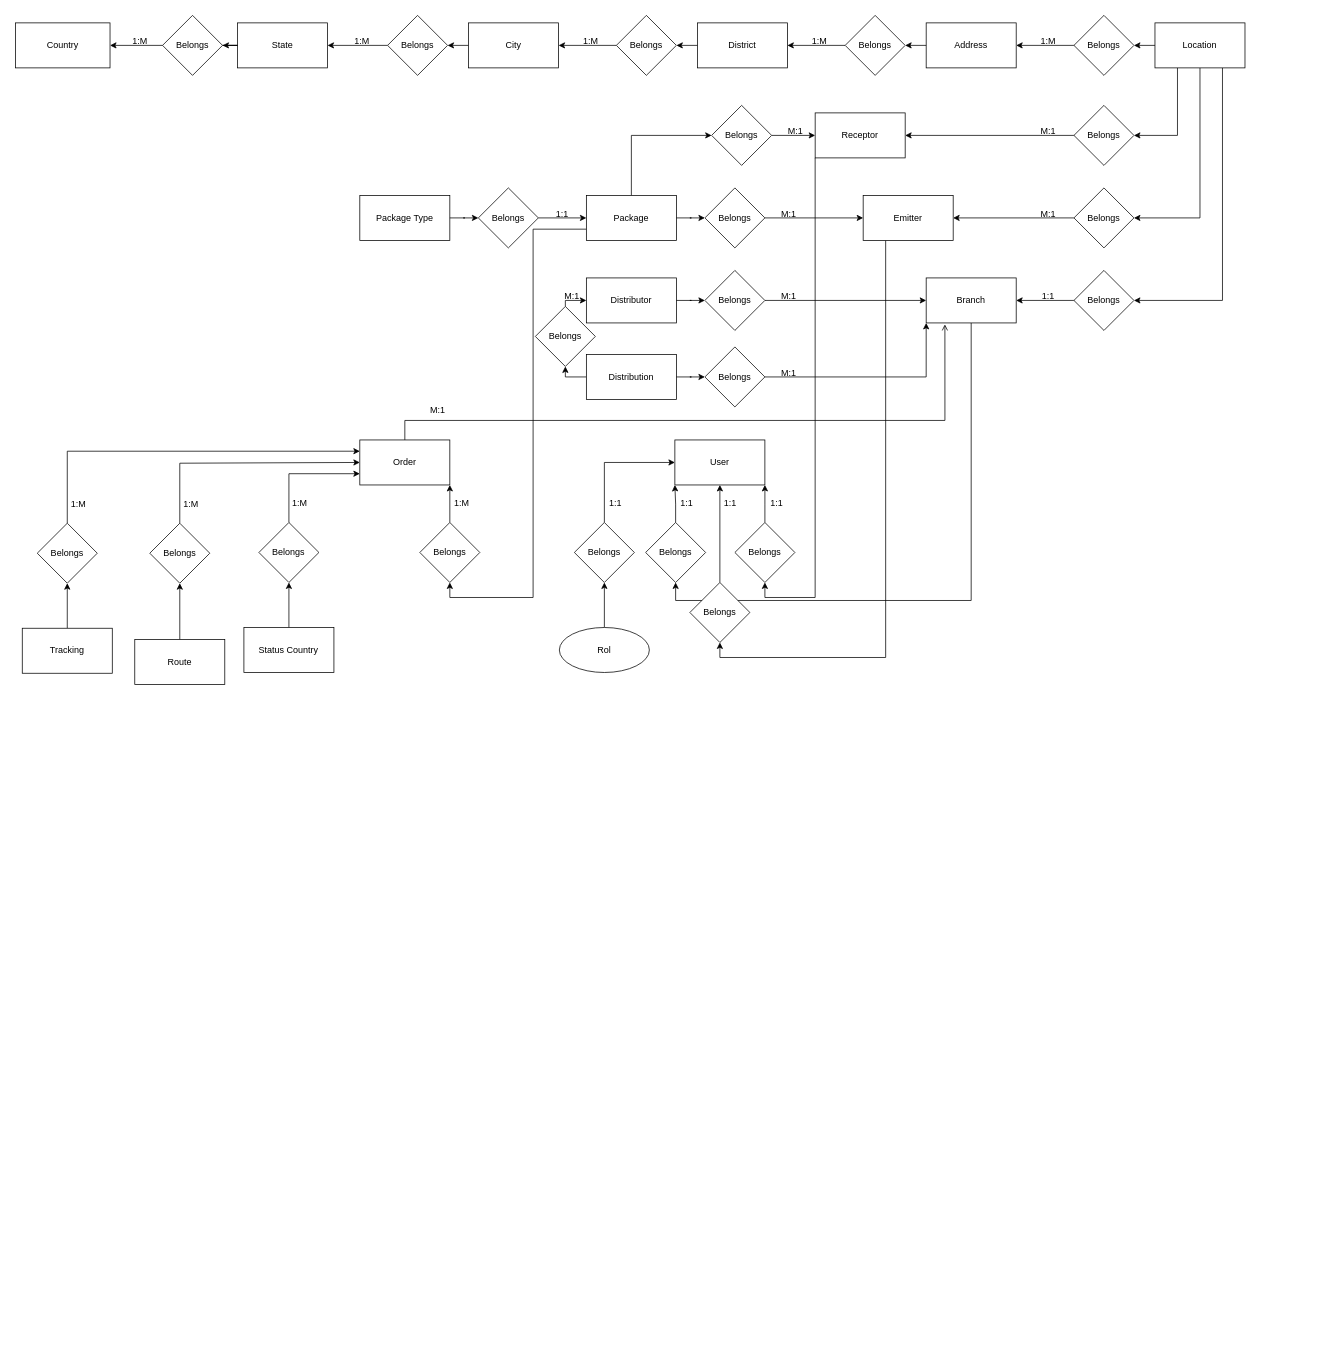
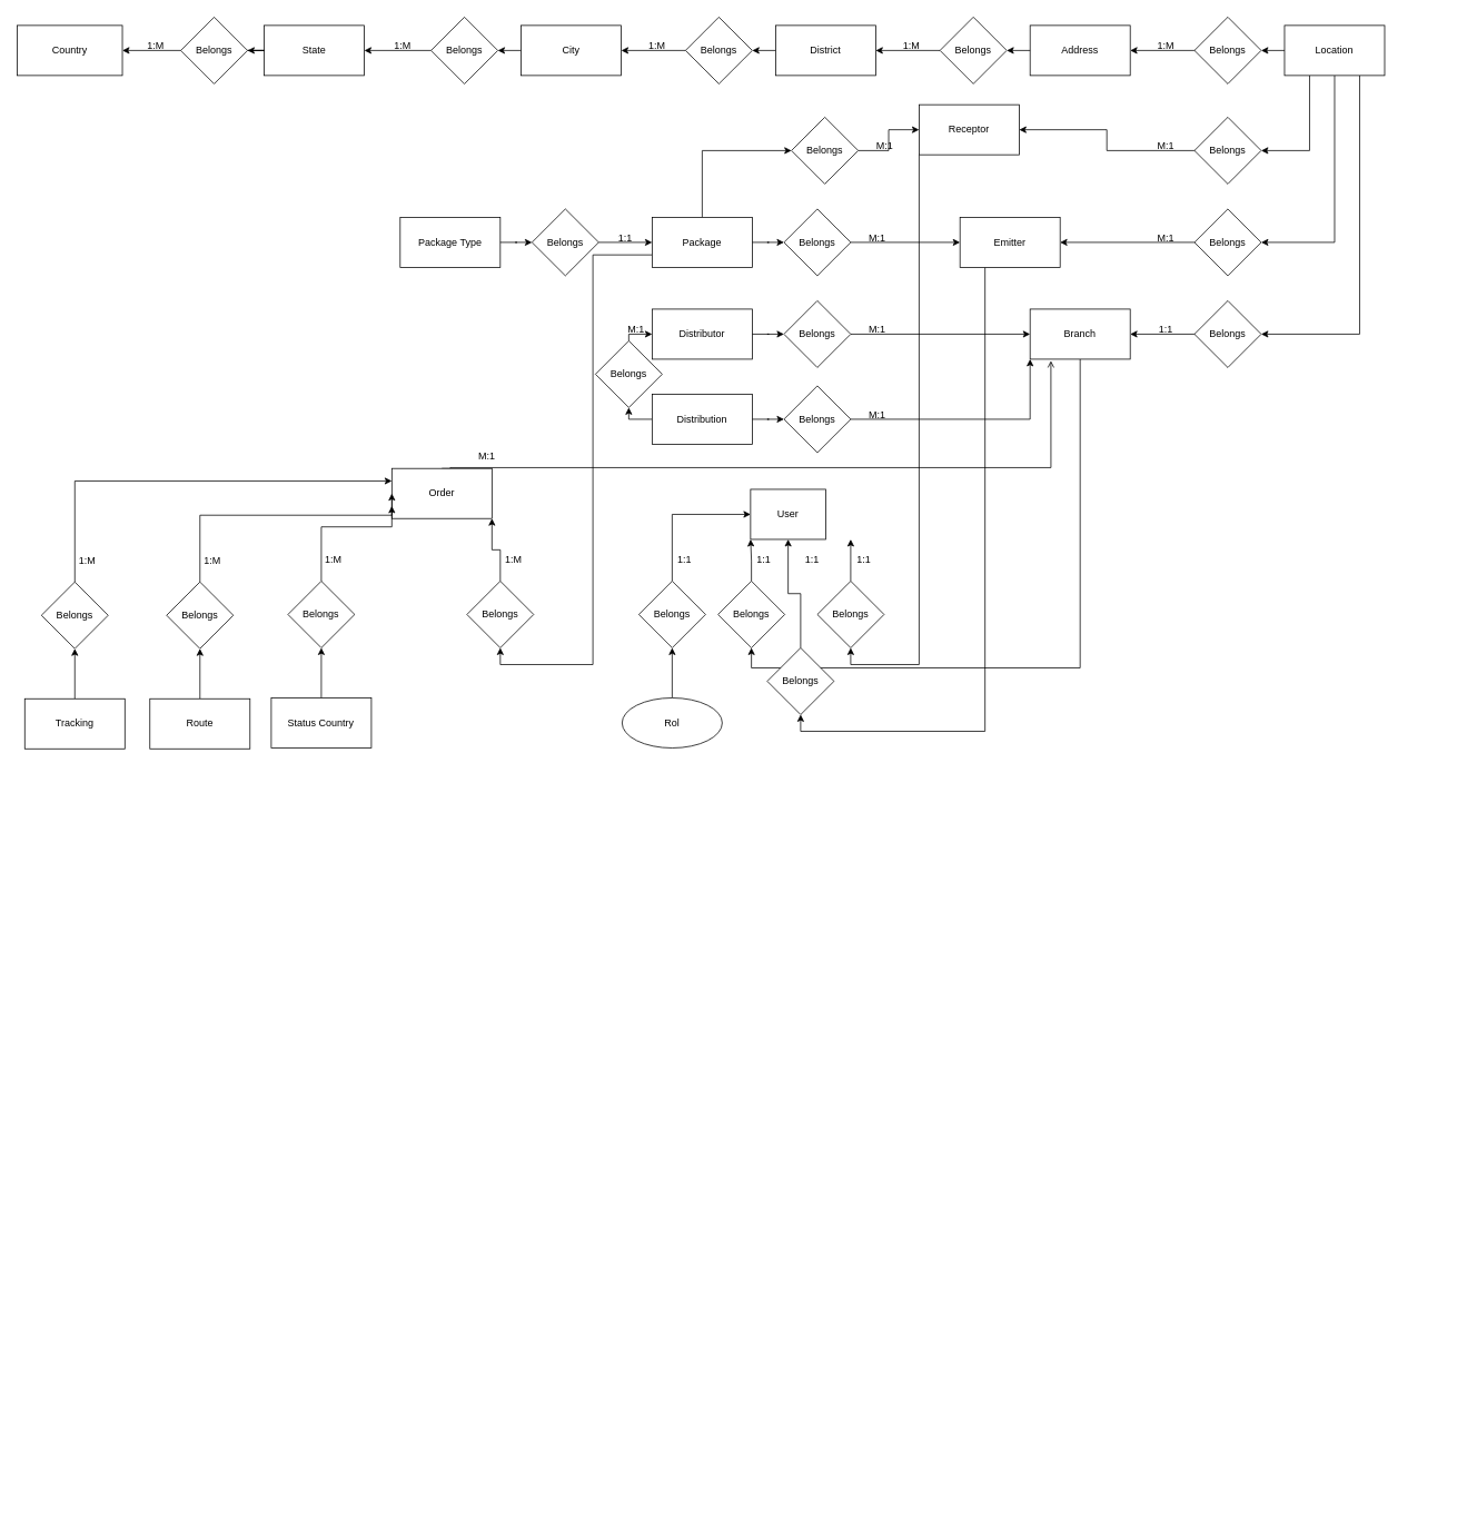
- <mxCell id="33" value="Receptor" style="rounded=0;whiteSpace=wrap;html=1;" vertex="1" parent="2"><mxGeometry x="697" y="110" width="120" height="60" as="geometry" /></mxCell>
+ <mxCell id="33" value="Receptor" style="rounded=0;whiteSpace=wrap;html=1;" vertex="1" parent="2"><mxGeometry x="712" y="85" width="120" height="60" as="geometry" /></mxCell>
- <mxCell id="78" value="Order" style="rounded=0;whiteSpace=wrap;html=1;" vertex="1" parent="2"><mxGeometry x="90" y="546" width="120" height="60" as="geometry" /></mxCell>
+ <mxCell id="78" value="Order" style="rounded=0;whiteSpace=wrap;html=1;" vertex="1" parent="2"><mxGeometry x="80" y="521" width="120" height="60" as="geometry" /></mxCell>
- <mxCell id="47" value="User" style="rounded=0;whiteSpace=wrap;html=1;" vertex="1" parent="2"><mxGeometry x="510" y="546" width="120" height="60" as="geometry" /></mxCell>
+ <mxCell id="47" value="User" style="rounded=0;whiteSpace=wrap;html=1;" vertex="1" parent="2"><mxGeometry x="510" y="546" width="90" height="60" as="geometry" /></mxCell>
- <mxCell id="106" value="Route" style="rounded=0;whiteSpace=wrap;html=1;" vertex="1" parent="1"><mxGeometry x="179" y="852" width="120" height="60" as="geometry" /></mxCell>
+ <mxCell id="106" value="Route" style="rounded=0;whiteSpace=wrap;html=1;" vertex="1" parent="1"><mxGeometry x="179" y="837" width="120" height="60" as="geometry" /></mxCell>
